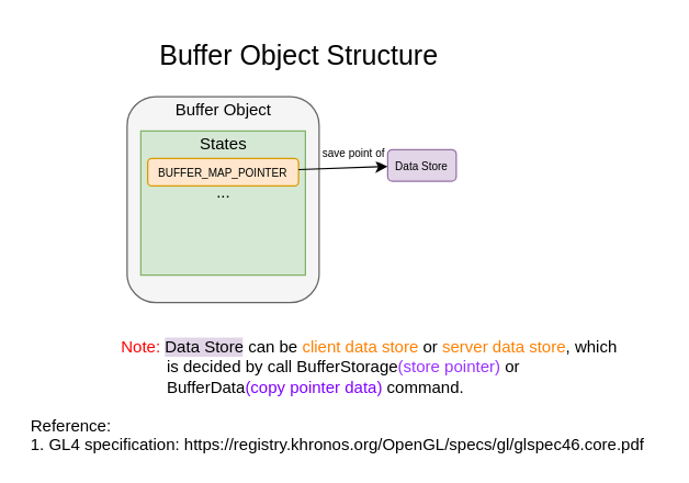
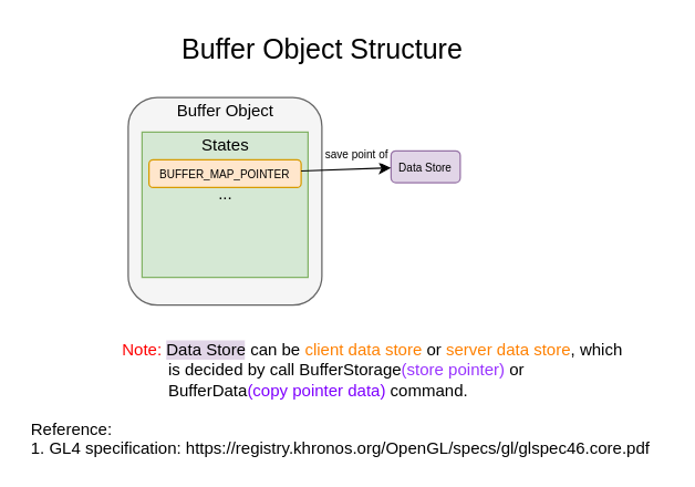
- <mxCell id="13" value="&lt;font style=&quot;font-size: 20px&quot;&gt;Buffer Object Structure&lt;/font&gt;" style="text;html=1;resizable=0;points=[];autosize=1;align=center;verticalAlign=top;spacingTop=-4;" parent="3" vertex="1"><mxGeometry x="15" y="5" width="220" height="20" as="geometry" /></mxCell>
+ <mxCell id="13" value="&lt;font style=&quot;font-size: 20px&quot;&gt;Buffer Object Structure&lt;/font&gt;" style="text;html=1;resizable=0;points=[];autosize=1;align=center;verticalAlign=top;spacingTop=-4;" parent="3" vertex="1"><mxGeometry x="30" width="220" height="20" as="geometry" /></mxCell>
